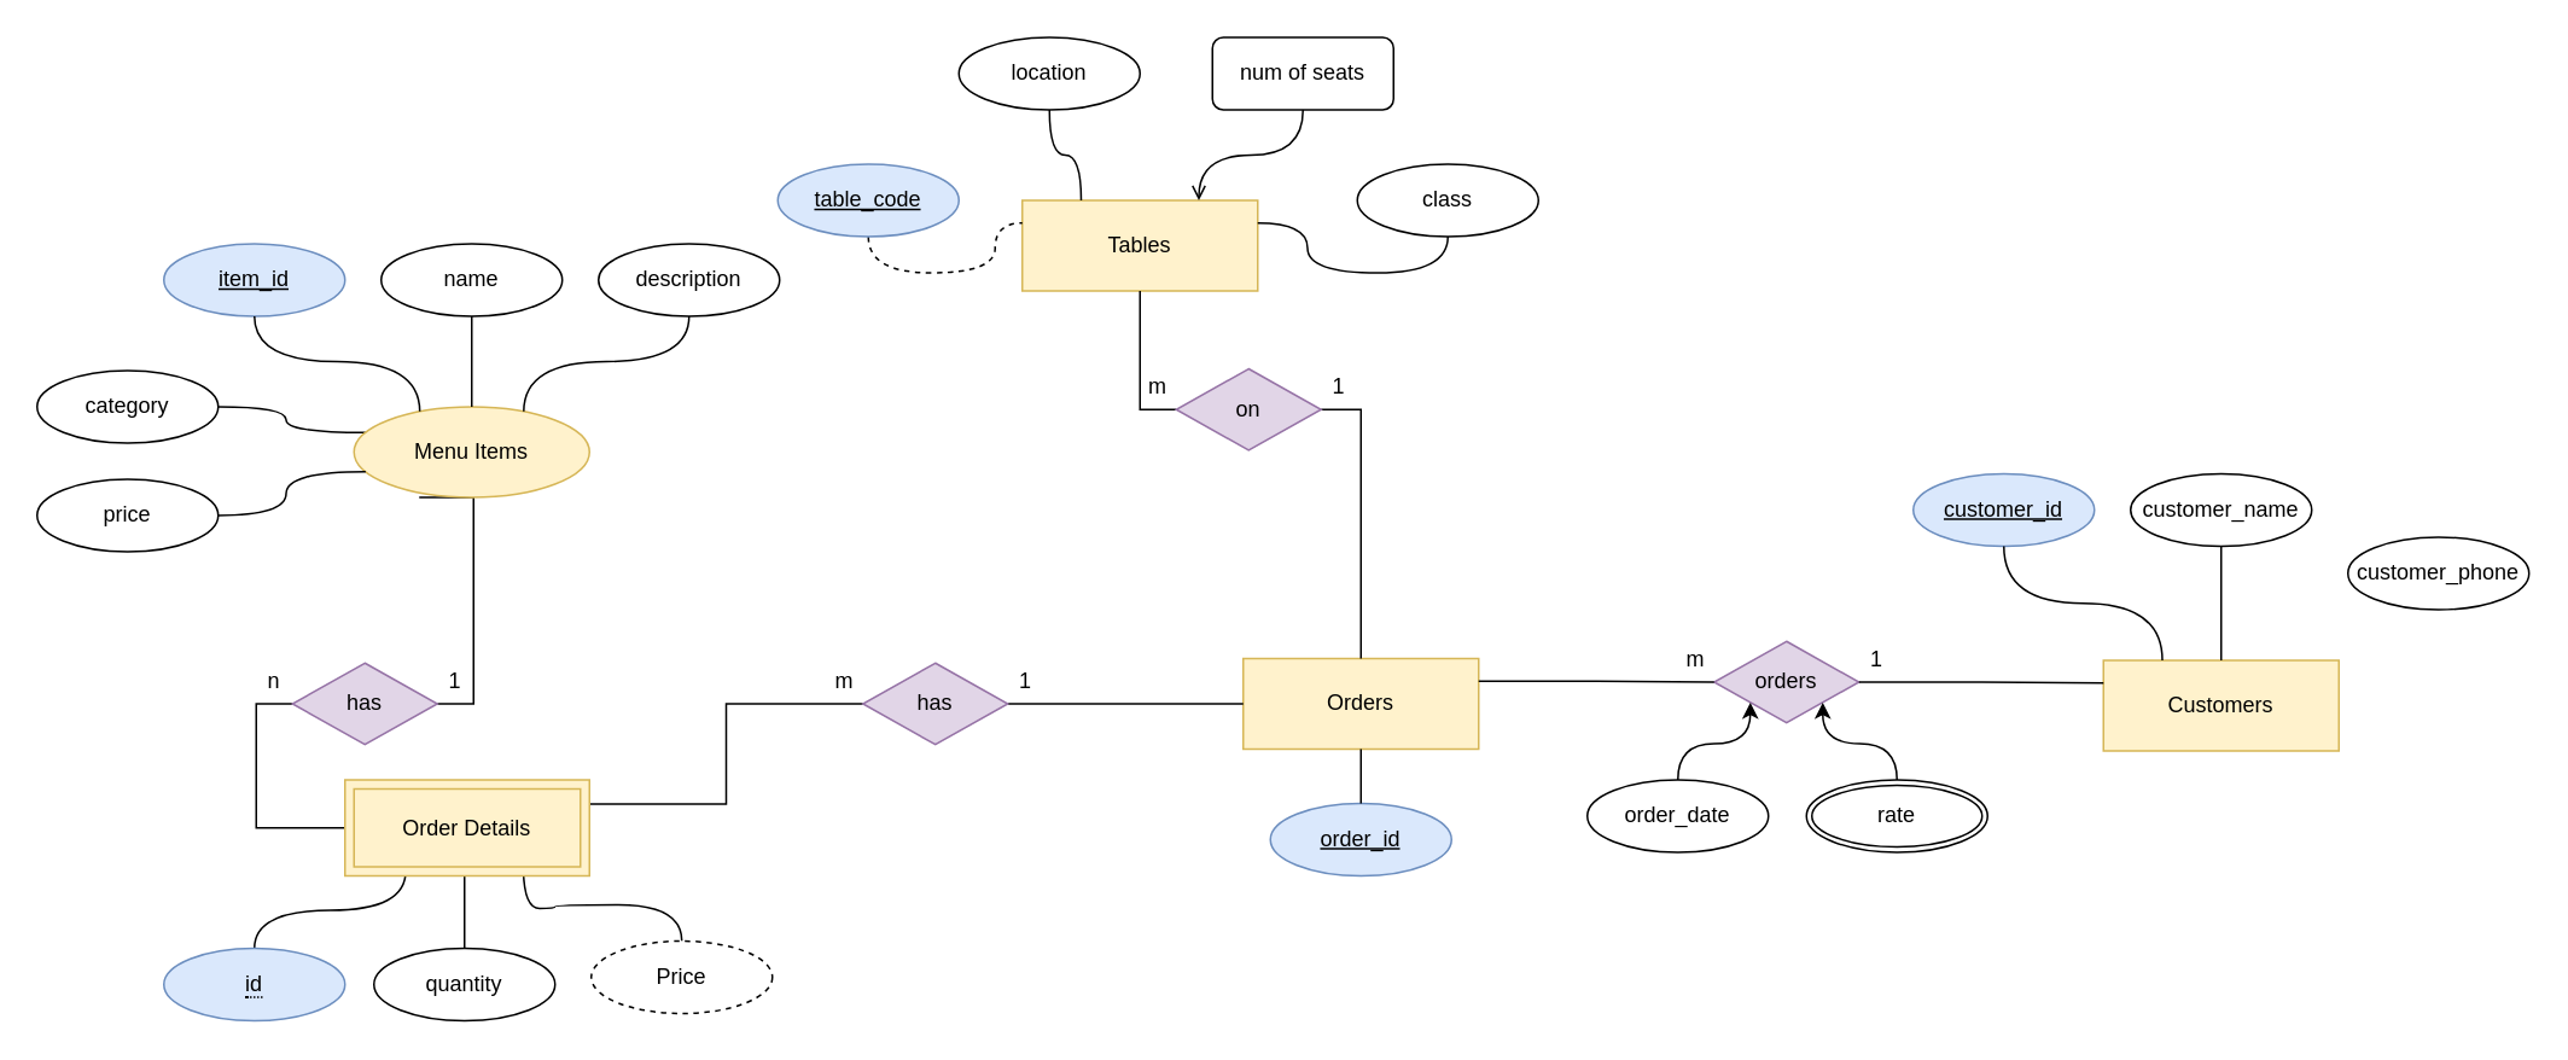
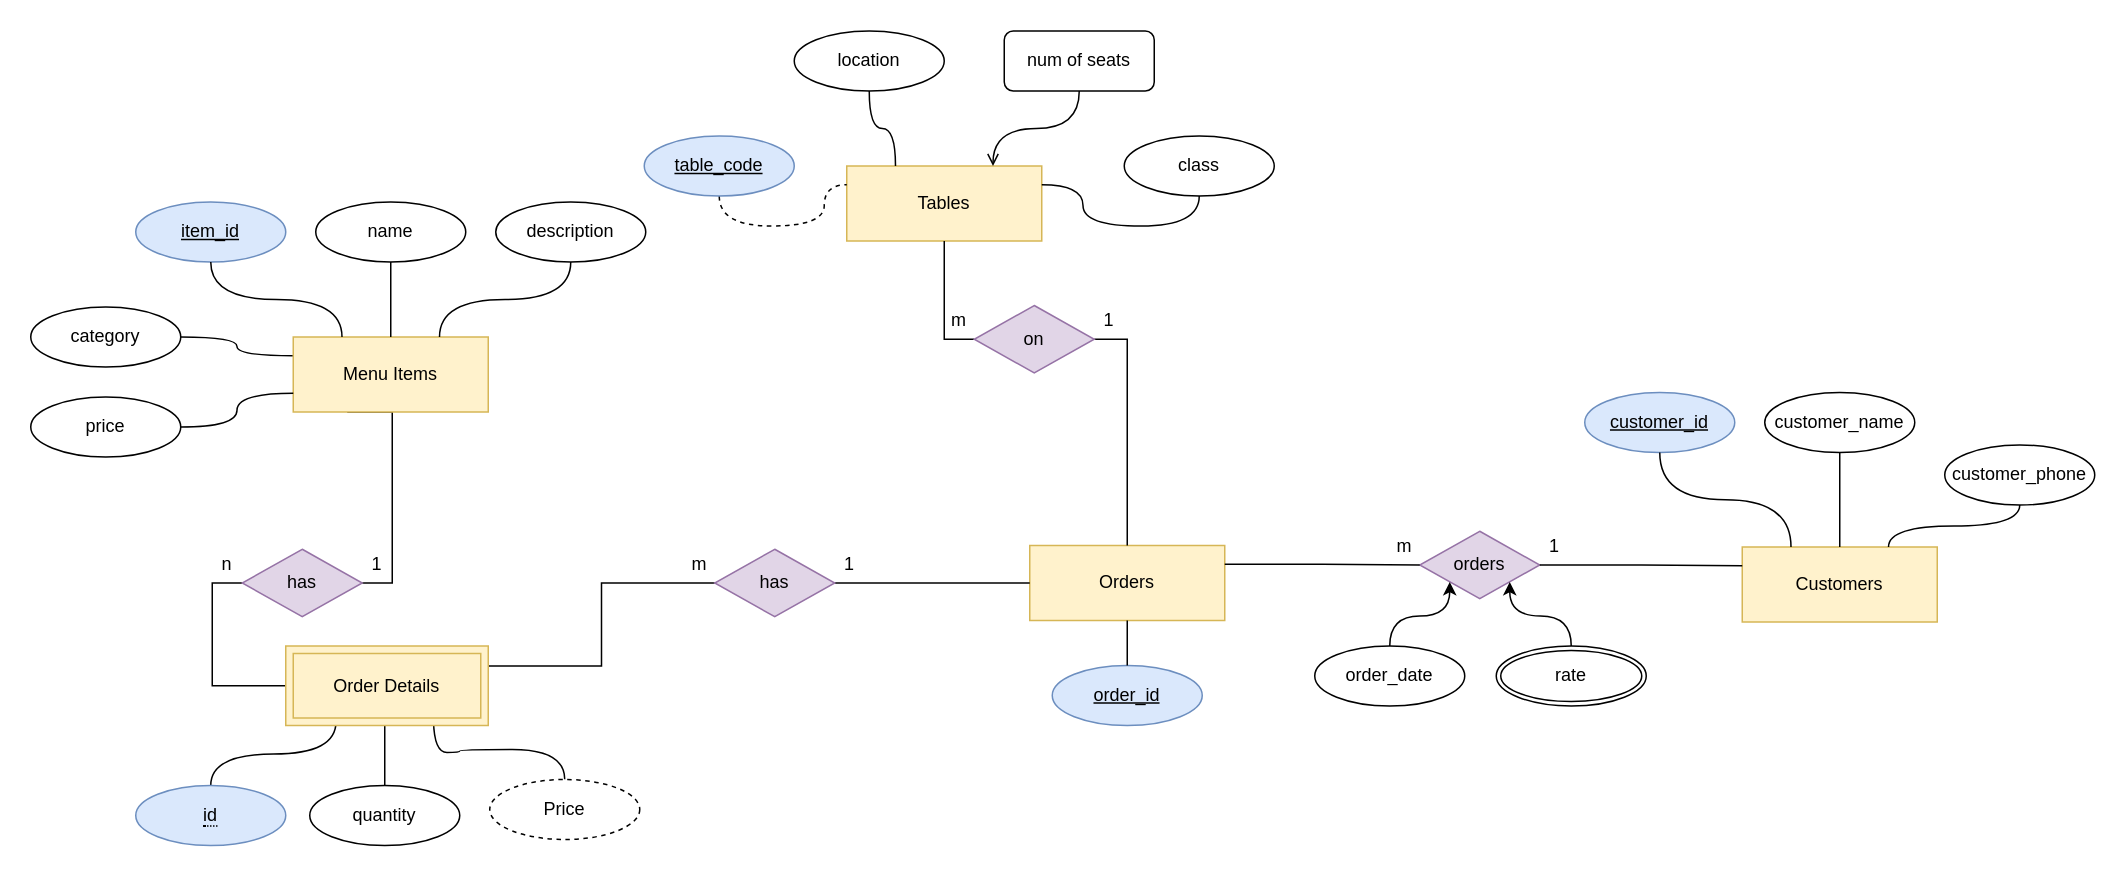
- <mxCell id="30" value="Menu Items" style="ellipse;whiteSpace=wrap;html=1;align=center;fillColor=#fff2cc;strokeColor=#d6b656;" vertex="1" parent="1"><mxGeometry x="195" y="224" width="130" height="50" as="geometry" /></mxCell>
+ <mxCell id="30" value="Menu Items" style="whiteSpace=wrap;html=1;align=center;fillColor=#fff2cc;strokeColor=#d6b656;" vertex="1" parent="1"><mxGeometry x="195" y="224" width="130" height="50" as="geometry" /></mxCell>
+ <mxCell id="8" value="" style="endArrow=none;html=1;rounded=0;exitX=0.5;exitY=1;exitDx=0;exitDy=0;entryX=0.75;entryY=0;entryDx=0;entryDy=0;edgeStyle=orthogonalEdgeStyle;curved=1;" edge="1" parent="1" source="5" target="2"><mxGeometry width="50" height="50" relative="1" as="geometry"><mxPoint x="1186" y="411" as="sourcePoint" /><mxPoint x="1236" y="361" as="targetPoint" /></mxGeometry></mxCell>
